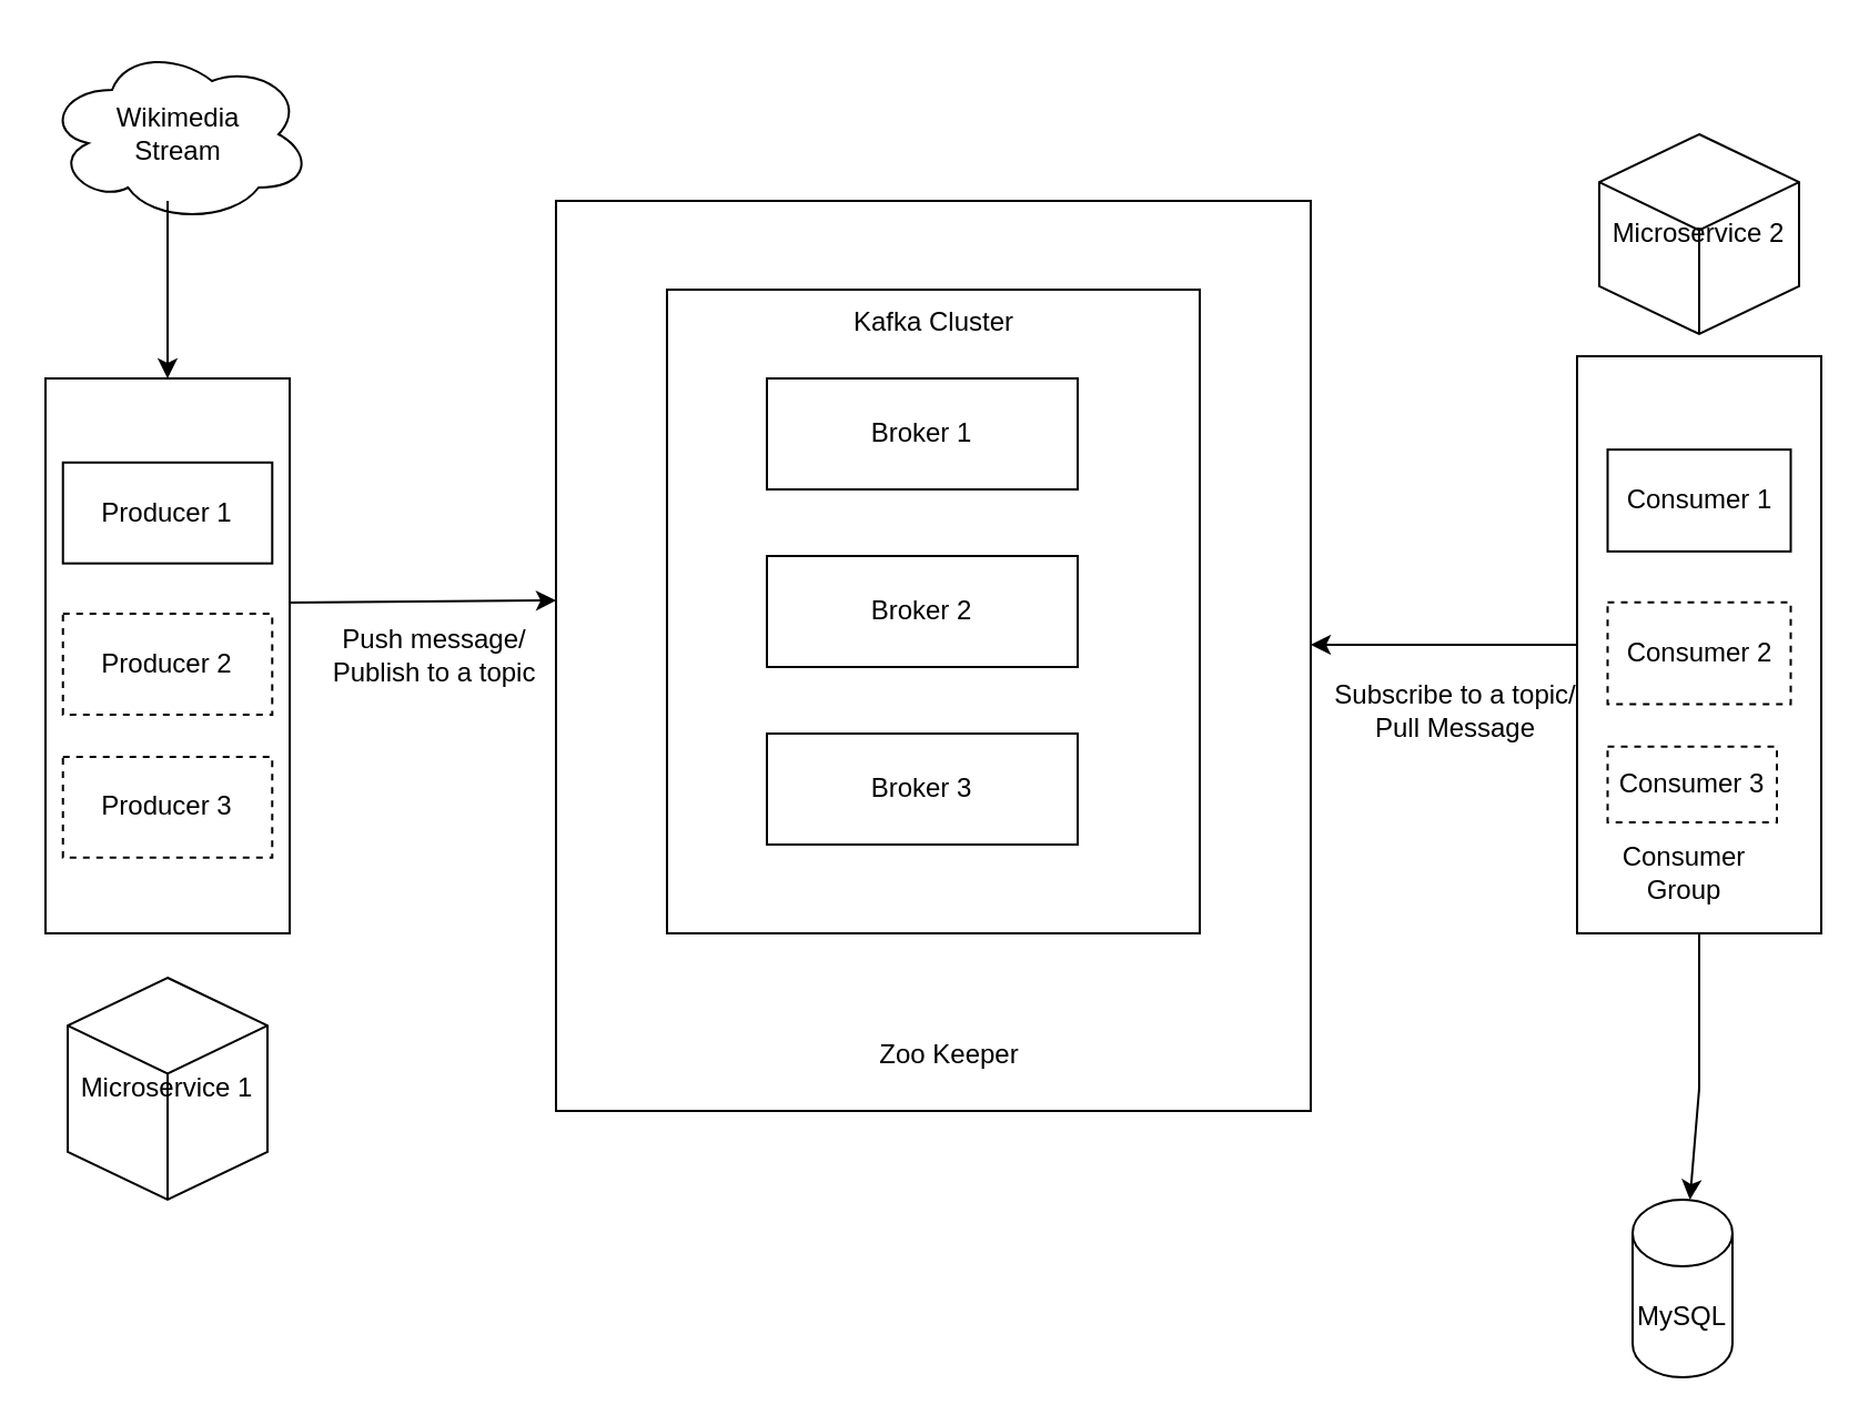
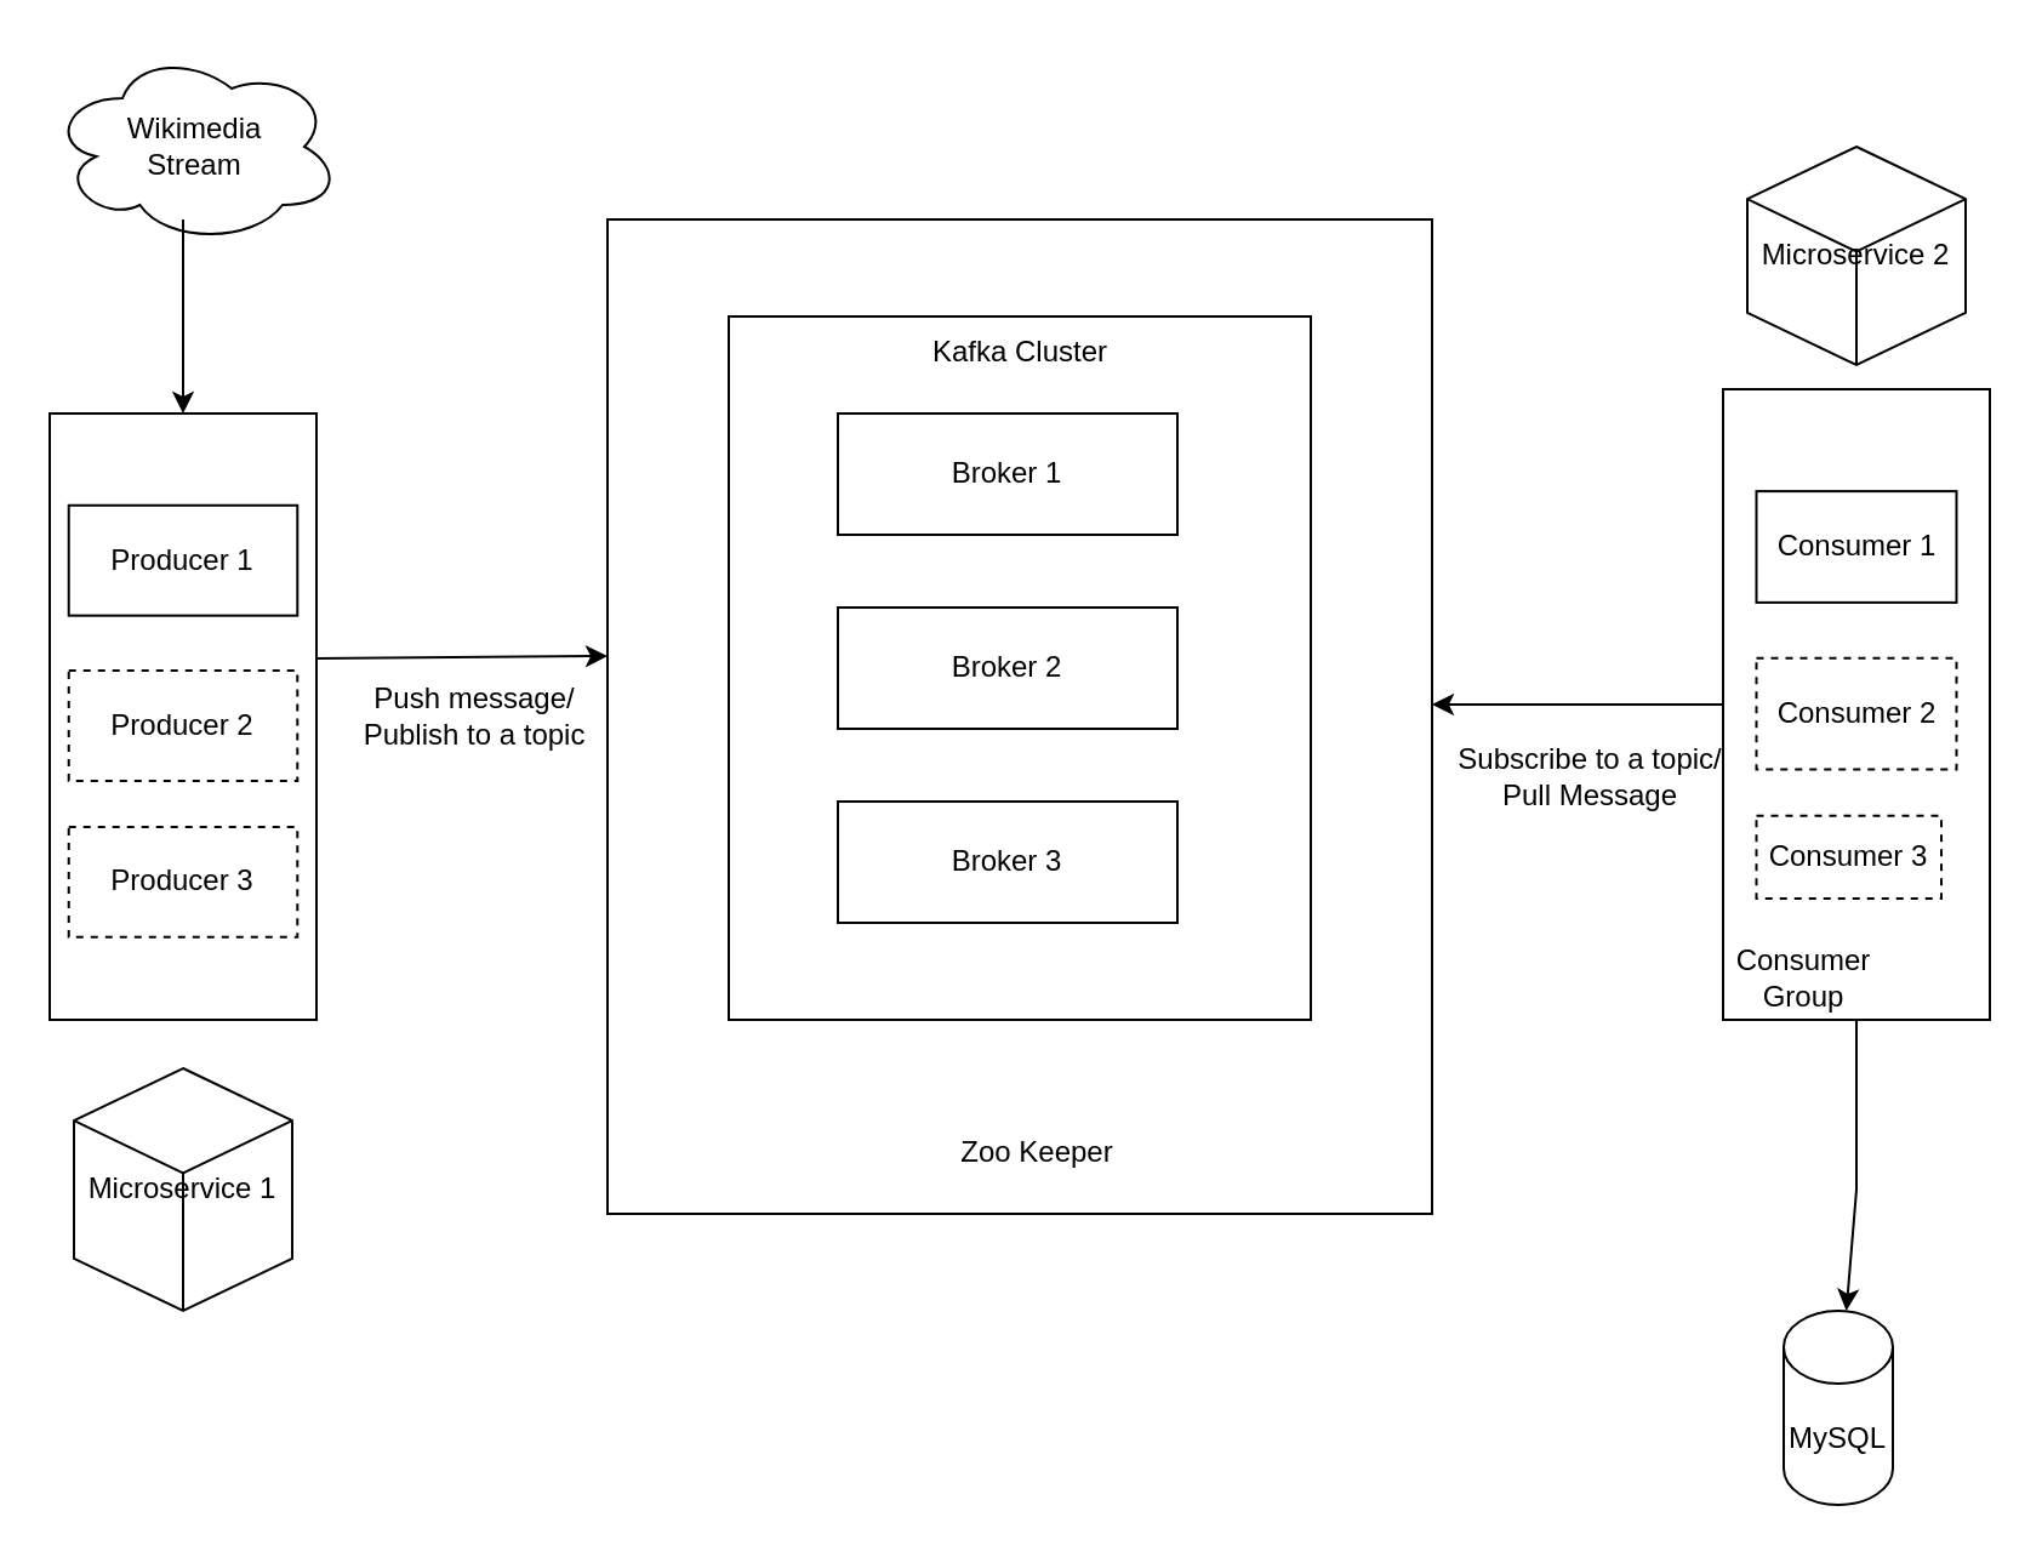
- <mxCell id="9" value="Consumer Group" style="text;html=1;strokeColor=none;fillColor=none;align=center;verticalAlign=middle;whiteSpace=wrap;rounded=0;" vertex="1" parent="4"><mxGeometry x="27.5" y="221.765" width="41.25" height="22.941" as="geometry" /></mxCell>
+ <mxCell id="9" value="Consumer Group" style="text;html=1;strokeColor=none;fillColor=none;align=center;verticalAlign=middle;whiteSpace=wrap;rounded=0;" vertex="1" parent="4"><mxGeometry x="12.5" y="231.765" width="41.25" height="22.941" as="geometry" /></mxCell>
